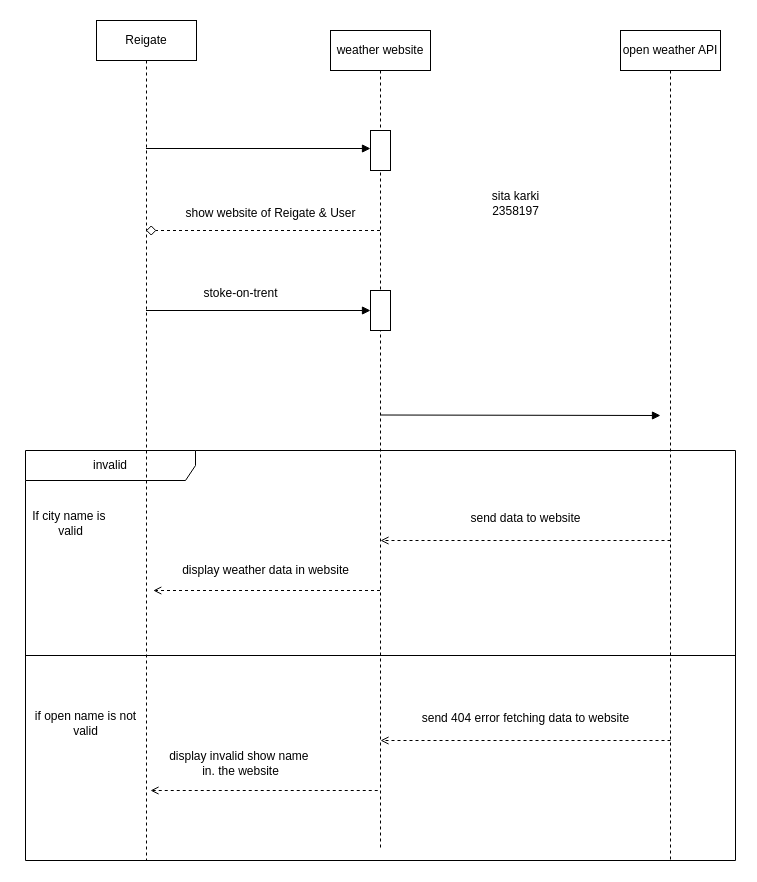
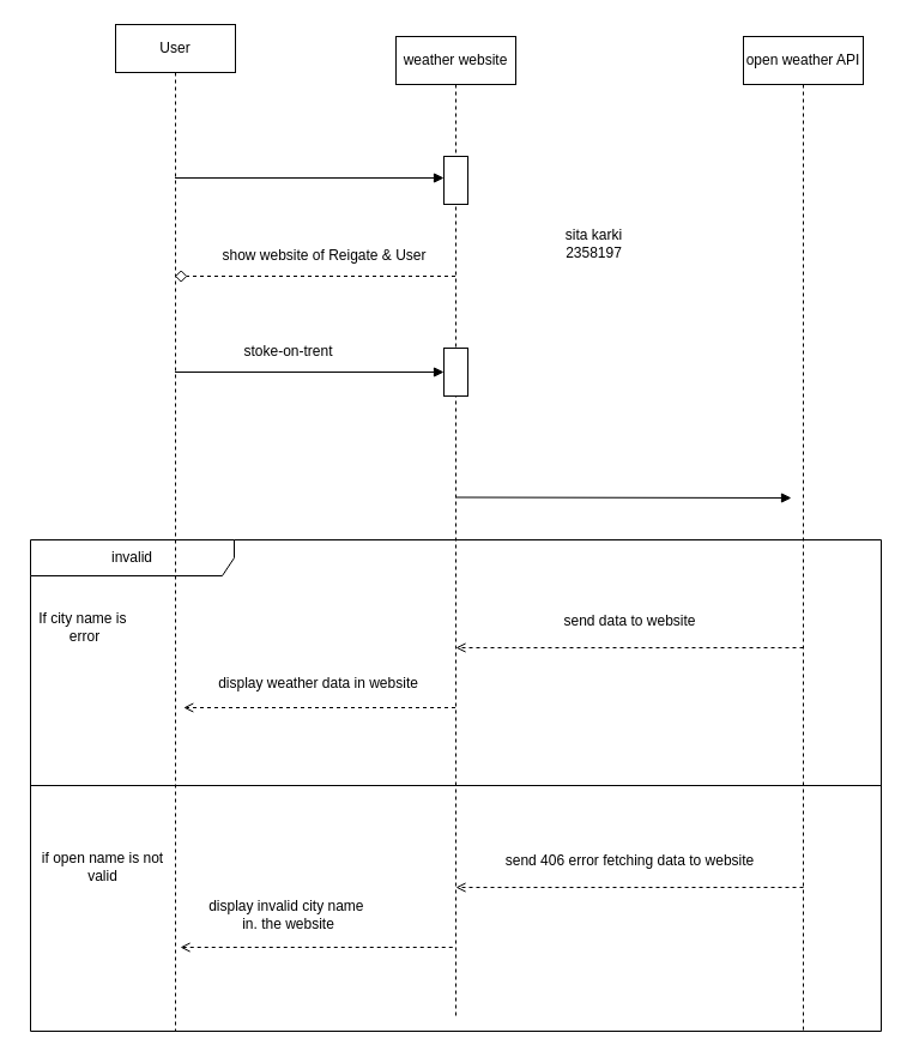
- <mxCell id="17" value="Reigate" style="shape=umlLifeline;perimeter=lifelinePerimeter;whiteSpace=wrap;html=1;container=1;dropTarget=0;collapsible=0;recursiveResize=0;outlineConnect=0;portConstraint=eastwest;newEdgeStyle={&quot;edgeStyle&quot;:&quot;elbowEdgeStyle&quot;,&quot;elbow&quot;:&quot;vertical&quot;,&quot;curved&quot;:0,&quot;rounded&quot;:0};" parent="16" vertex="1"><mxGeometry x="71" y="-430" width="100" height="840" as="geometry" /></mxCell>
+ <mxCell id="17" value="User" style="shape=umlLifeline;perimeter=lifelinePerimeter;whiteSpace=wrap;html=1;container=1;dropTarget=0;collapsible=0;recursiveResize=0;outlineConnect=0;portConstraint=eastwest;newEdgeStyle={&quot;edgeStyle&quot;:&quot;elbowEdgeStyle&quot;,&quot;elbow&quot;:&quot;vertical&quot;,&quot;curved&quot;:0,&quot;rounded&quot;:0};" parent="16" vertex="1"><mxGeometry x="71" y="-430" width="100" height="840" as="geometry" /></mxCell>
- <mxCell id="25" value="sita karki&lt;br&gt;2358197" style="text;html=1;align=center;verticalAlign=middle;resizable=0;points=[];autosize=1;strokeColor=none;fillColor=none;" parent="1" vertex="1"><mxGeometry x="480" y="183" width="70" height="40" as="geometry" /></mxCell>
+ <mxCell id="25" value="sita karki&lt;br&gt;2358197" style="text;html=1;align=center;verticalAlign=middle;resizable=0;points=[];autosize=1;strokeColor=none;fillColor=none;" parent="1" vertex="1"><mxGeometry x="460" y="183" width="70" height="40" as="geometry" /></mxCell>
- <mxCell id="23" value="If city name is&amp;nbsp;&lt;br&gt;valid" style="text;html=1;align=center;verticalAlign=middle;resizable=0;points=[];autosize=1;strokeColor=none;fillColor=none;" parent="1" vertex="1"><mxGeometry x="20" y="503" width="100" height="40" as="geometry" /></mxCell>
+ <mxCell id="23" value="If city name is&amp;nbsp;&lt;br&gt;error" style="text;html=1;align=center;verticalAlign=middle;resizable=0;points=[];autosize=1;strokeColor=none;fillColor=none;" parent="1" vertex="1"><mxGeometry x="20" y="503" width="100" height="40" as="geometry" /></mxCell>
- <mxCell id="21" value="send 404 error fetching data to website" style="text;html=1;align=center;verticalAlign=middle;resizable=0;points=[];autosize=1;strokeColor=none;fillColor=none;" parent="16" vertex="1"><mxGeometry x="385" y="253" width="230" height="30" as="geometry" /></mxCell>
+ <mxCell id="21" value="send 406 error fetching data to website" style="text;html=1;align=center;verticalAlign=middle;resizable=0;points=[];autosize=1;strokeColor=none;fillColor=none;" parent="16" vertex="1"><mxGeometry x="385" y="253" width="230" height="30" as="geometry" /></mxCell>
- <mxCell id="24" value="display invalid show name&amp;nbsp;&lt;br&gt;in. the website" style="text;html=1;align=center;verticalAlign=middle;resizable=0;points=[];autosize=1;strokeColor=none;fillColor=none;" parent="1" vertex="1"><mxGeometry x="160" y="743" width="160" height="40" as="geometry" /></mxCell>
+ <mxCell id="24" value="display invalid city name&amp;nbsp;&lt;br&gt;in. the website" style="text;html=1;align=center;verticalAlign=middle;resizable=0;points=[];autosize=1;strokeColor=none;fillColor=none;" parent="1" vertex="1"><mxGeometry x="160" y="743" width="160" height="40" as="geometry" /></mxCell>
